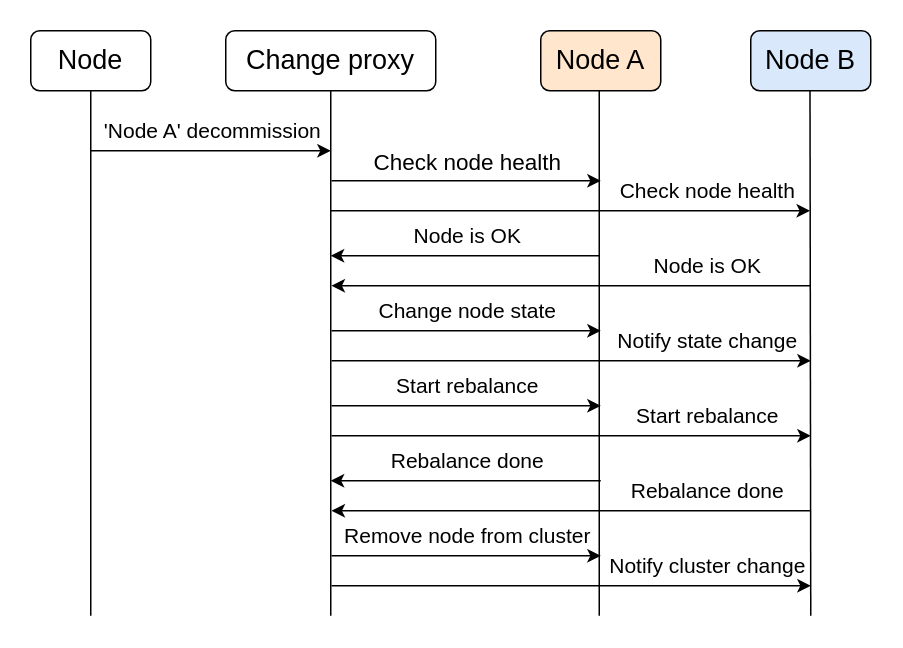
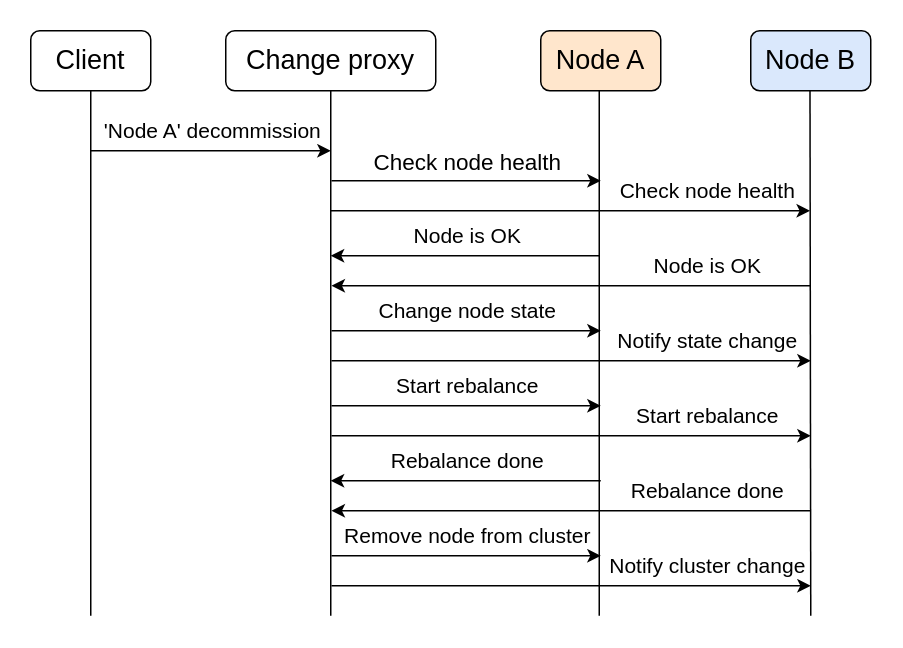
- <mxCell id="2" value="&lt;font style=&quot;font-size: 18px&quot;&gt;Node&lt;/font&gt;" style="rounded=1;whiteSpace=wrap;html=1;" parent="1" vertex="1"><mxGeometry x="20" y="20" width="80" height="40" as="geometry" /></mxCell>
+ <mxCell id="2" value="&lt;font style=&quot;font-size: 18px&quot;&gt;Client&lt;/font&gt;" style="rounded=1;whiteSpace=wrap;html=1;" parent="1" vertex="1"><mxGeometry x="20" y="20" width="80" height="40" as="geometry" /></mxCell>
